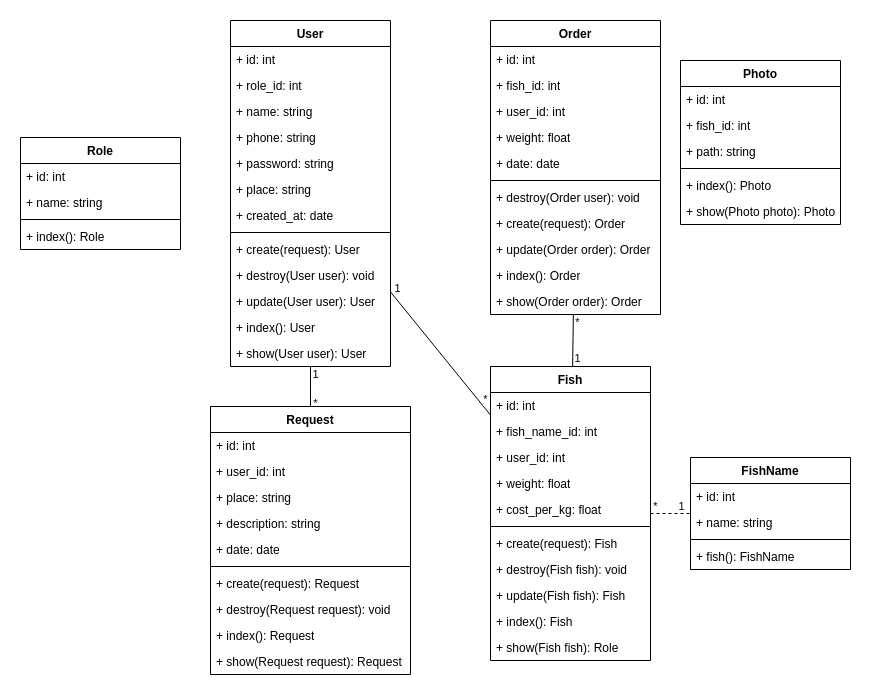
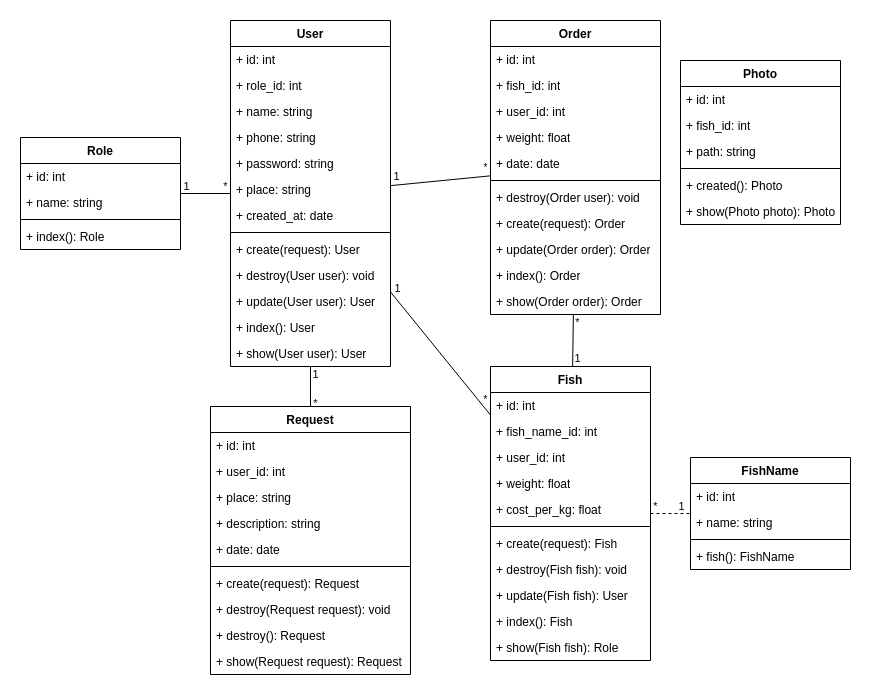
+ <mxCell id="2" style="rounded=0;orthogonalLoop=1;jettySize=auto;html=1;endArrow=none;endFill=0;startArrow=none;startFill=0;" parent="1" source="14" target="63" edge="1"><mxGeometry relative="1" as="geometry" /></mxCell>
+ <mxCell id="3" value="1" style="edgeLabel;html=1;align=center;verticalAlign=middle;resizable=0;points=[];" parent="2" vertex="1" connectable="0"><mxGeometry x="-0.828" relative="1" as="geometry"><mxPoint x="-3" y="-9" as="offset" /></mxGeometry></mxCell>
+ <mxCell id="4" value="&lt;font style=&quot;font-size: 10px;&quot;&gt;*&lt;/font&gt;" style="edgeLabel;html=1;align=center;verticalAlign=middle;resizable=0;points=[];" parent="2" vertex="1" connectable="0"><mxGeometry x="0.887" y="1" relative="1" as="geometry"><mxPoint y="-8" as="offset" /></mxGeometry></mxCell>
- <mxCell id="61" value="+ index():&amp;nbsp;&lt;span style=&quot;text-align: center;&quot;&gt;Photo&lt;/span&gt;" style="text;strokeColor=none;fillColor=none;align=left;verticalAlign=top;spacingLeft=4;spacingRight=4;overflow=hidden;rotatable=0;points=[[0,0.5],[1,0.5]];portConstraint=eastwest;whiteSpace=wrap;html=1;" parent="56" vertex="1"><mxGeometry y="112" width="160" height="26" as="geometry" /></mxCell>
+ <mxCell id="61" value="+ created():&amp;nbsp;&lt;span style=&quot;text-align: center;&quot;&gt;Photo&lt;/span&gt;" style="text;strokeColor=none;fillColor=none;align=left;verticalAlign=top;spacingLeft=4;spacingRight=4;overflow=hidden;rotatable=0;points=[[0,0.5],[1,0.5]];portConstraint=eastwest;whiteSpace=wrap;html=1;" parent="56" vertex="1"><mxGeometry y="112" width="160" height="26" as="geometry" /></mxCell>
+ <mxCell id="8" style="rounded=0;orthogonalLoop=1;jettySize=auto;html=1;endArrow=none;endFill=0;startArrow=none;startFill=0;" parent="1" source="14" target="28" edge="1"><mxGeometry relative="1" as="geometry" /></mxCell>
+ <mxCell id="9" value="1" style="edgeLabel;html=1;align=center;verticalAlign=middle;resizable=0;points=[];" parent="8" vertex="1" connectable="0"><mxGeometry x="0.79" relative="1" as="geometry"><mxPoint y="-8" as="offset" /></mxGeometry></mxCell>
+ <mxCell id="10" value="*" style="edgeLabel;html=1;align=center;verticalAlign=middle;resizable=0;points=[];" parent="8" vertex="1" connectable="0"><mxGeometry x="-0.771" relative="1" as="geometry"><mxPoint y="-8" as="offset" /></mxGeometry></mxCell>
- <mxCell id="48" value="+ update(Fish fish): Fish" style="text;strokeColor=none;fillColor=none;align=left;verticalAlign=top;spacingLeft=4;spacingRight=4;overflow=hidden;rotatable=0;points=[[0,0.5],[1,0.5]];portConstraint=eastwest;whiteSpace=wrap;html=1;" parent="39" vertex="1"><mxGeometry y="216" width="160" height="26" as="geometry" /></mxCell>
+ <mxCell id="48" value="+ update(Fish fish): User" style="text;strokeColor=none;fillColor=none;align=left;verticalAlign=top;spacingLeft=4;spacingRight=4;overflow=hidden;rotatable=0;points=[[0,0.5],[1,0.5]];portConstraint=eastwest;whiteSpace=wrap;html=1;" parent="39" vertex="1"><mxGeometry y="216" width="160" height="26" as="geometry" /></mxCell>
- <mxCell id="84" value="+ index(): Request" style="text;strokeColor=none;fillColor=none;align=left;verticalAlign=top;spacingLeft=4;spacingRight=4;overflow=hidden;rotatable=0;points=[[0,0.5],[1,0.5]];portConstraint=eastwest;whiteSpace=wrap;html=1;" parent="75" vertex="1"><mxGeometry y="216" width="200" height="26" as="geometry" /></mxCell>
+ <mxCell id="84" value="+ destroy(): Request" style="text;strokeColor=none;fillColor=none;align=left;verticalAlign=top;spacingLeft=4;spacingRight=4;overflow=hidden;rotatable=0;points=[[0,0.5],[1,0.5]];portConstraint=eastwest;whiteSpace=wrap;html=1;" parent="75" vertex="1"><mxGeometry y="216" width="200" height="26" as="geometry" /></mxCell>
